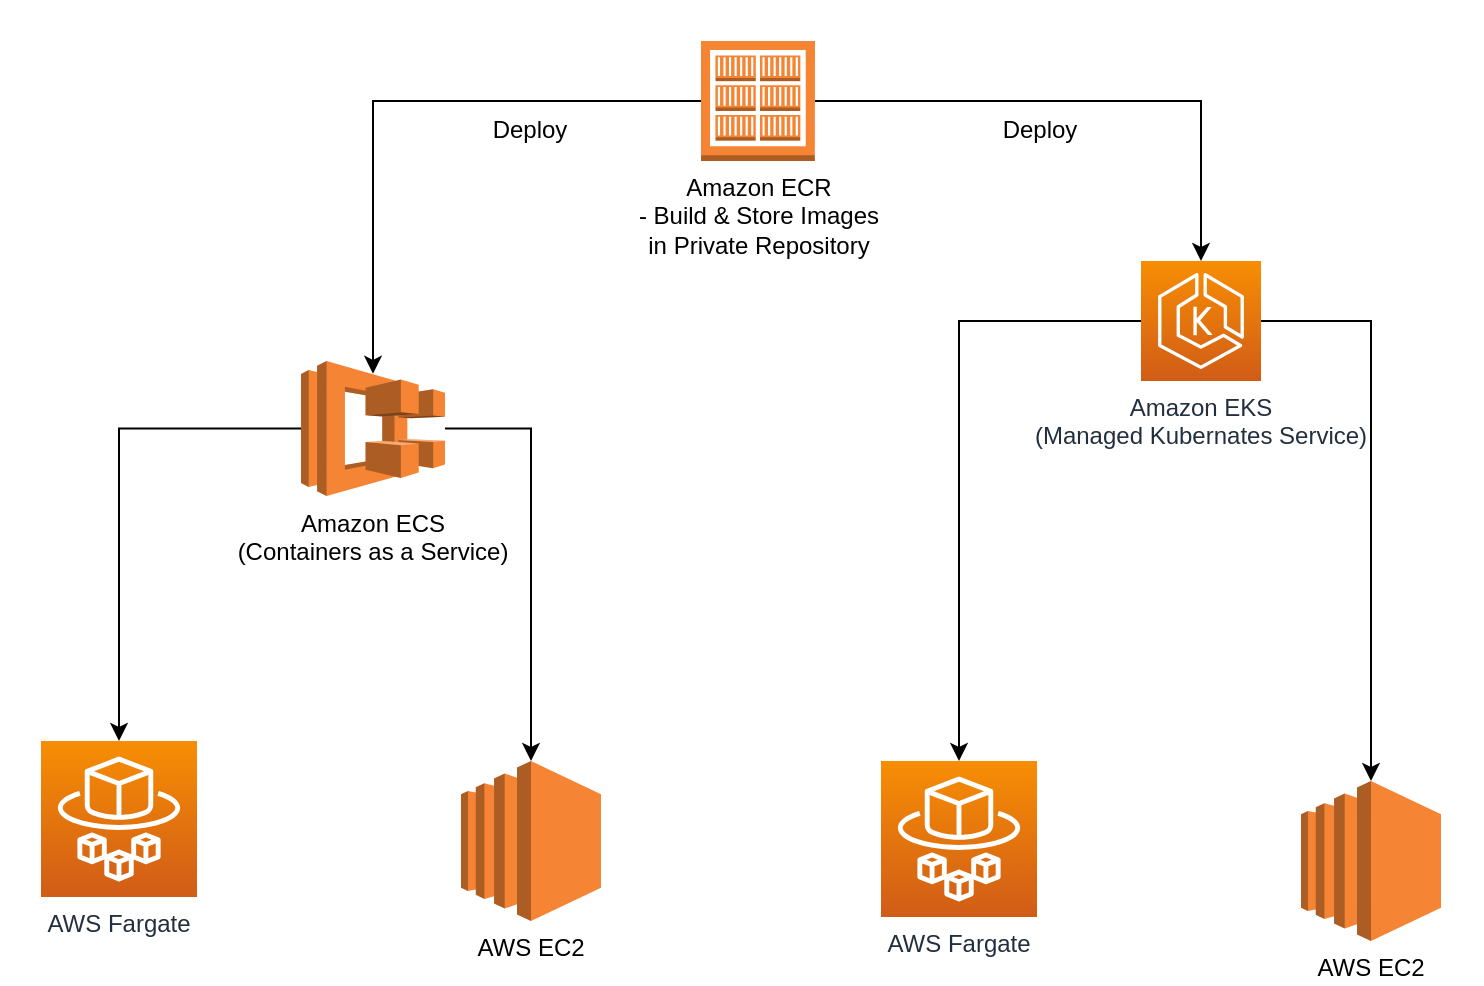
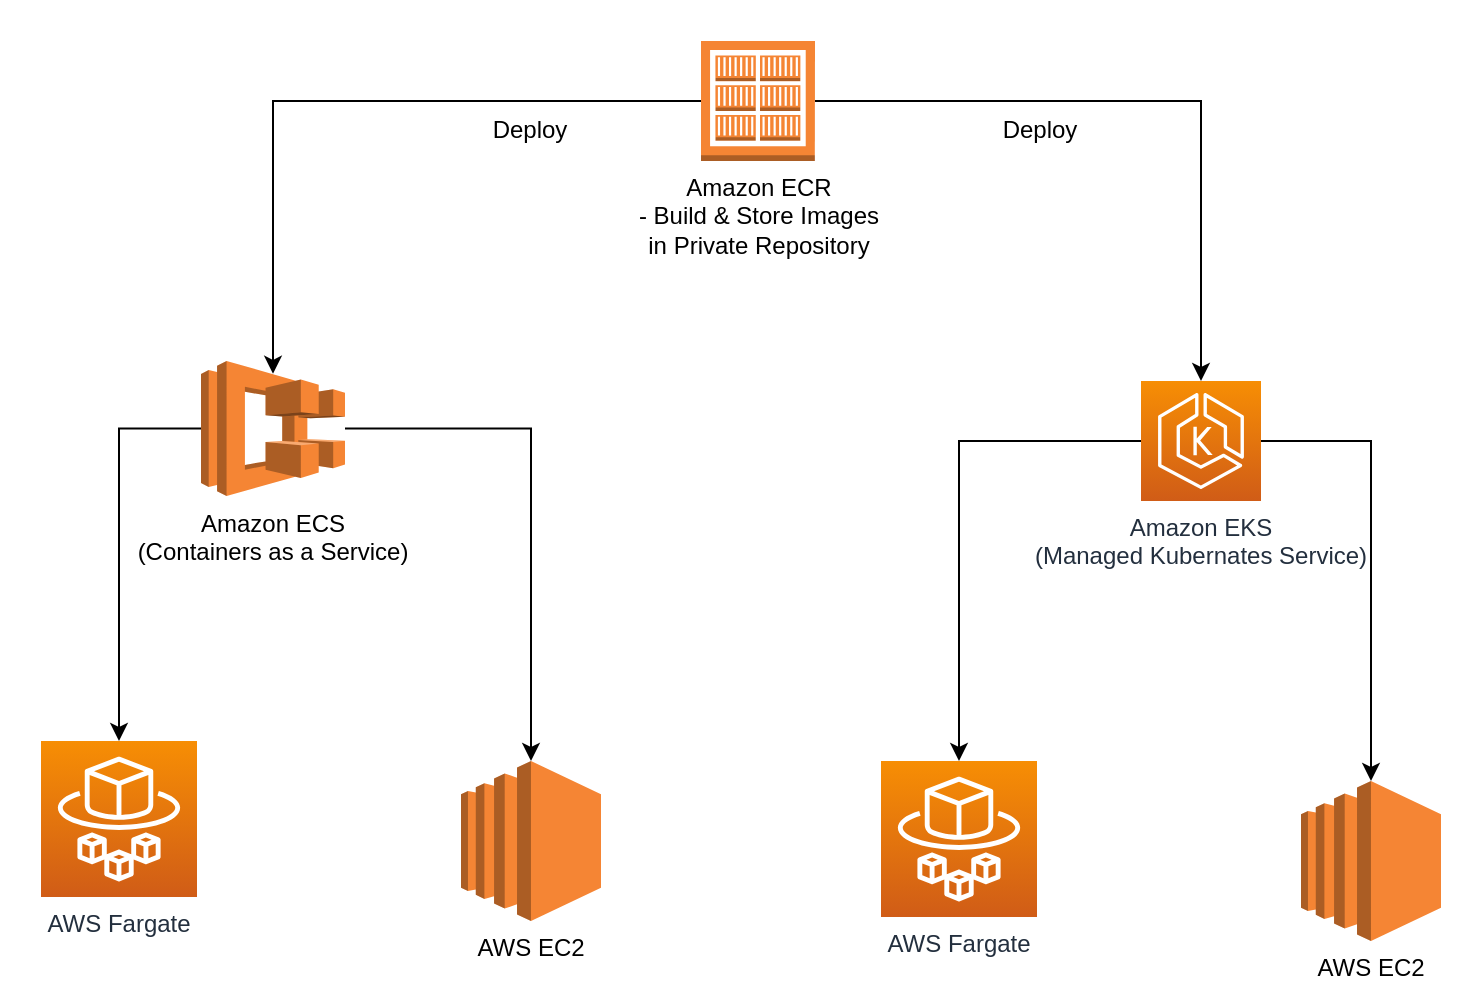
- <mxCell id="8" value="&lt;div&gt;Amazon EKS&lt;/div&gt;&lt;div&gt;(Managed Kubernates Service)&lt;br&gt;&lt;/div&gt;" style="sketch=0;points=[[0,0,0],[0.25,0,0],[0.5,0,0],[0.75,0,0],[1,0,0],[0,1,0],[0.25,1,0],[0.5,1,0],[0.75,1,0],[1,1,0],[0,0.25,0],[0,0.5,0],[0,0.75,0],[1,0.25,0],[1,0.5,0],[1,0.75,0]];outlineConnect=0;fontColor=#232F3E;gradientColor=#F78E04;gradientDirection=north;fillColor=#D05C17;strokeColor=#ffffff;dashed=0;verticalLabelPosition=bottom;verticalAlign=top;align=center;html=1;fontSize=12;fontStyle=0;aspect=fixed;shape=mxgraph.aws4.resourceIcon;resIcon=mxgraph.aws4.eks;" vertex="1" parent="1"><mxGeometry x="570" y="130" width="60" height="60" as="geometry" /></mxCell>
+ <mxCell id="8" value="&lt;div&gt;Amazon EKS&lt;/div&gt;&lt;div&gt;(Managed Kubernates Service)&lt;br&gt;&lt;/div&gt;" style="sketch=0;points=[[0,0,0],[0.25,0,0],[0.5,0,0],[0.75,0,0],[1,0,0],[0,1,0],[0.25,1,0],[0.5,1,0],[0.75,1,0],[1,1,0],[0,0.25,0],[0,0.5,0],[0,0.75,0],[1,0.25,0],[1,0.5,0],[1,0.75,0]];outlineConnect=0;fontColor=#232F3E;gradientColor=#F78E04;gradientDirection=north;fillColor=#D05C17;strokeColor=#ffffff;dashed=0;verticalLabelPosition=bottom;verticalAlign=top;align=center;html=1;fontSize=12;fontStyle=0;aspect=fixed;shape=mxgraph.aws4.resourceIcon;resIcon=mxgraph.aws4.eks;" vertex="1" parent="1"><mxGeometry x="570" y="190" width="60" height="60" as="geometry" /></mxCell>
- <mxCell id="3" value="&lt;div&gt;Amazon ECS&lt;/div&gt;&lt;div&gt;(Containers as a Service)&lt;br&gt;&lt;/div&gt;" style="outlineConnect=0;dashed=0;verticalLabelPosition=bottom;verticalAlign=top;align=center;html=1;shape=mxgraph.aws3.ecs;fillColor=#F58534;gradientColor=none;" vertex="1" parent="1"><mxGeometry x="150" y="180" width="72" height="67.5" as="geometry" /></mxCell>
+ <mxCell id="3" value="&lt;div&gt;Amazon ECS&lt;/div&gt;&lt;div&gt;(Containers as a Service)&lt;br&gt;&lt;/div&gt;" style="outlineConnect=0;dashed=0;verticalLabelPosition=bottom;verticalAlign=top;align=center;html=1;shape=mxgraph.aws3.ecs;fillColor=#F58534;gradientColor=none;" vertex="1" parent="1"><mxGeometry x="100" y="180" width="72" height="67.5" as="geometry" /></mxCell>
